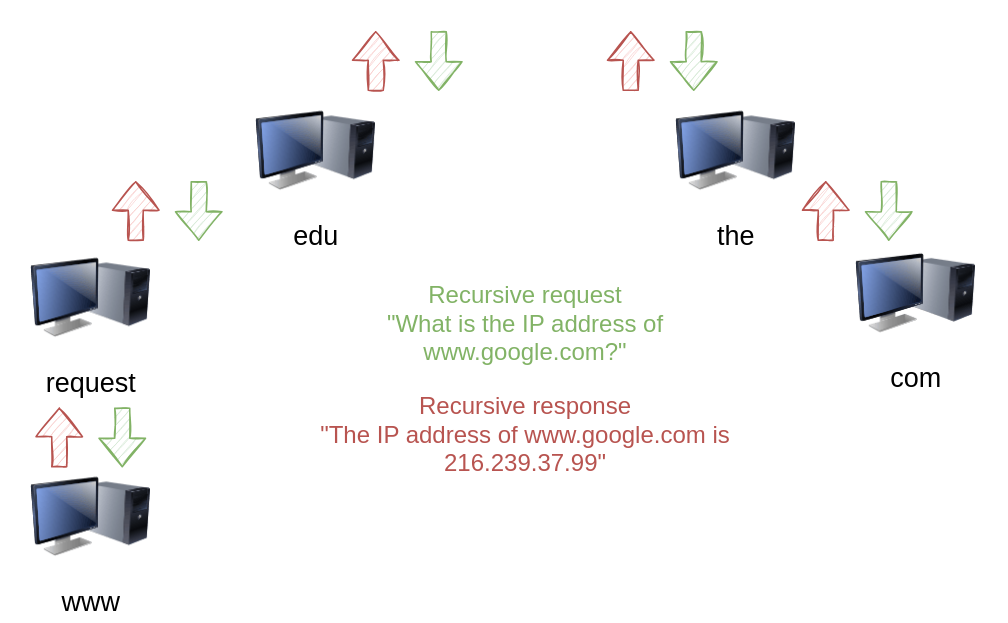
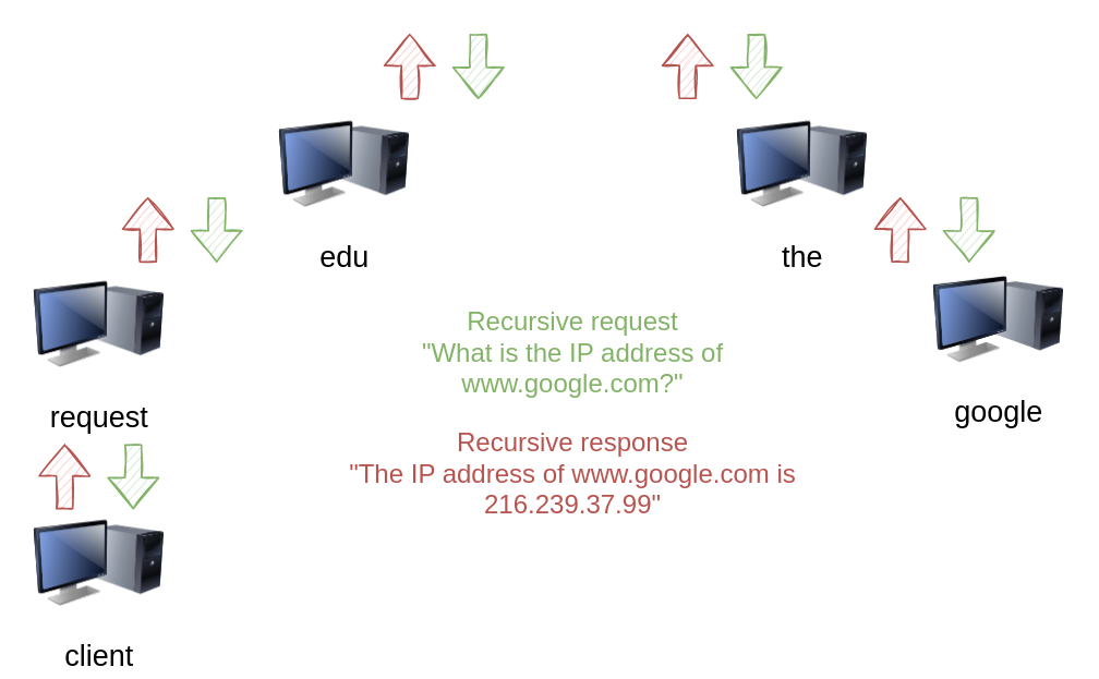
- <mxCell id="6" value="com" style="image;html=1;labelBackgroundColor=none;image=img/lib/clip_art/computers/Monitor_Tower_128x128.png;rounded=1;shadow=0;comic=0;strokeWidth=2;fontSize=18;" vertex="1" parent="1"><mxGeometry x="570" y="155" width="80" height="80" as="geometry" /></mxCell>
+ <mxCell id="6" value="google" style="image;html=1;labelBackgroundColor=none;image=img/lib/clip_art/computers/Monitor_Tower_128x128.png;rounded=1;shadow=0;comic=0;strokeWidth=2;fontSize=18;" vertex="1" parent="1"><mxGeometry x="570" y="155" width="80" height="80" as="geometry" /></mxCell>
- <mxCell id="2" value="www" style="image;html=1;labelBackgroundColor=none;image=img/lib/clip_art/computers/Monitor_Tower_128x128.png;rounded=1;shadow=0;comic=0;strokeWidth=2;fontSize=18;" vertex="1" parent="1"><mxGeometry x="20" y="304" width="80" height="80" as="geometry" /></mxCell>
+ <mxCell id="2" value="client" style="image;html=1;labelBackgroundColor=none;image=img/lib/clip_art/computers/Monitor_Tower_128x128.png;rounded=1;shadow=0;comic=0;strokeWidth=2;fontSize=18;" vertex="1" parent="1"><mxGeometry x="20" y="304" width="80" height="80" as="geometry" /></mxCell>
